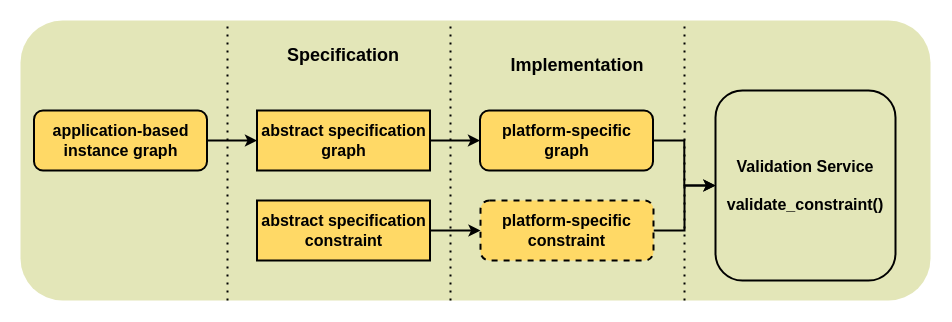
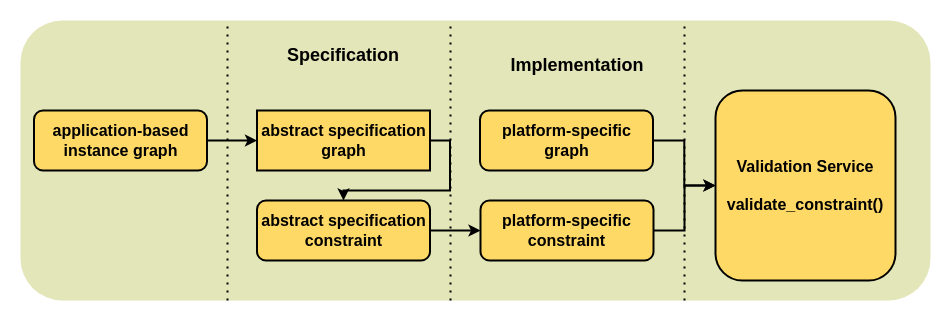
- <mxCell id="5" style="edgeStyle=orthogonalEdgeStyle;rounded=0;orthogonalLoop=1;jettySize=auto;html=1;exitX=1;exitY=0.5;exitDx=0;exitDy=0;entryX=0;entryY=0.5;entryDx=0;entryDy=0;strokeWidth=2;" edge="1" parent="1" source="6" target="12"><mxGeometry relative="1" as="geometry" /></mxCell>
+ <mxCell id="5" style="edgeStyle=orthogonalEdgeStyle;rounded=0;orthogonalLoop=1;jettySize=auto;html=1;exitX=1;exitY=0.5;exitDx=0;exitDy=0;strokeWidth=2;" edge="1" parent="1" source="6" target="10"><mxGeometry relative="1" as="geometry" /></mxCell>
- <mxCell id="13" value="&lt;b&gt;&lt;font style=&quot;font-size: 16px;&quot;&gt;Validation Service&lt;br&gt;&lt;br&gt;validate_constraint()&lt;br&gt;&lt;/font&gt;&lt;/b&gt;" style="rounded=1;whiteSpace=wrap;html=1;fillColor=#e3e6b8;strokeColor=#000000;strokeWidth=2;" vertex="1" parent="1"><mxGeometry x="715" y="90" width="180" height="190" as="geometry" /></mxCell>
+ <mxCell id="13" value="&lt;b&gt;&lt;font style=&quot;font-size: 16px;&quot;&gt;Validation Service&lt;br&gt;&lt;br&gt;validate_constraint()&lt;br&gt;&lt;/font&gt;&lt;/b&gt;" style="rounded=1;whiteSpace=wrap;html=1;fillColor=#FFD966;strokeColor=#000000;strokeWidth=2;" vertex="1" parent="1"><mxGeometry x="715" y="90" width="180" height="190" as="geometry" /></mxCell>
- <mxCell id="10" value="&lt;b&gt;&lt;font style=&quot;font-size: 16px;&quot;&gt;abstract specification constraint&lt;/font&gt;&lt;/b&gt;" style="whiteSpace=wrap;html=1;fillColor=#FFD966;strokeColor=#000000;strokeWidth=2;rounded=0;" vertex="1" parent="1"><mxGeometry x="256.5" y="200" width="173" height="60" as="geometry" /></mxCell>
+ <mxCell id="10" value="&lt;b&gt;&lt;font style=&quot;font-size: 16px;&quot;&gt;abstract specification constraint&lt;/font&gt;&lt;/b&gt;" style="rounded=1;whiteSpace=wrap;html=1;fillColor=#FFD966;strokeColor=#000000;strokeWidth=2;" vertex="1" parent="1"><mxGeometry x="256.5" y="200" width="173" height="60" as="geometry" /></mxCell>
- <mxCell id="8" value="&lt;b&gt;&lt;font style=&quot;font-size: 16px;&quot;&gt;platform-specific constraint&lt;/font&gt;&lt;/b&gt;" style="rounded=1;whiteSpace=wrap;html=1;fillColor=#FFD966;strokeColor=#000000;strokeWidth=2;dashed=1;" vertex="1" parent="1"><mxGeometry x="480" y="200" width="173" height="60" as="geometry" /></mxCell>
+ <mxCell id="8" value="&lt;b&gt;&lt;font style=&quot;font-size: 16px;&quot;&gt;platform-specific constraint&lt;/font&gt;&lt;/b&gt;" style="rounded=1;whiteSpace=wrap;html=1;fillColor=#FFD966;strokeColor=#000000;strokeWidth=2;" vertex="1" parent="1"><mxGeometry x="480" y="200" width="173" height="60" as="geometry" /></mxCell>
